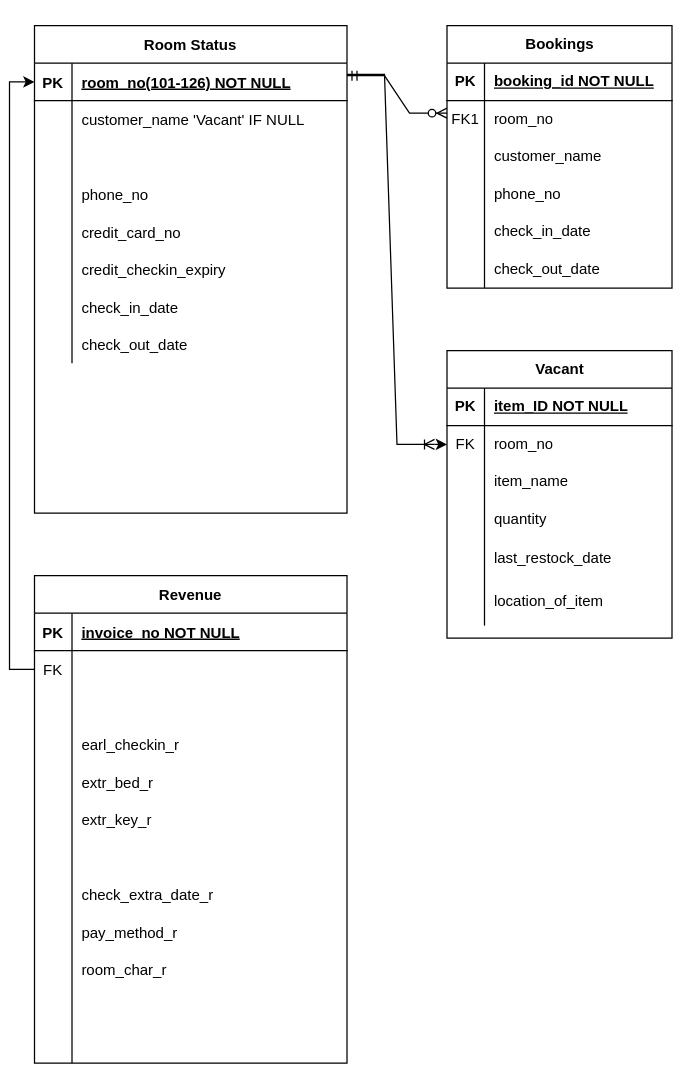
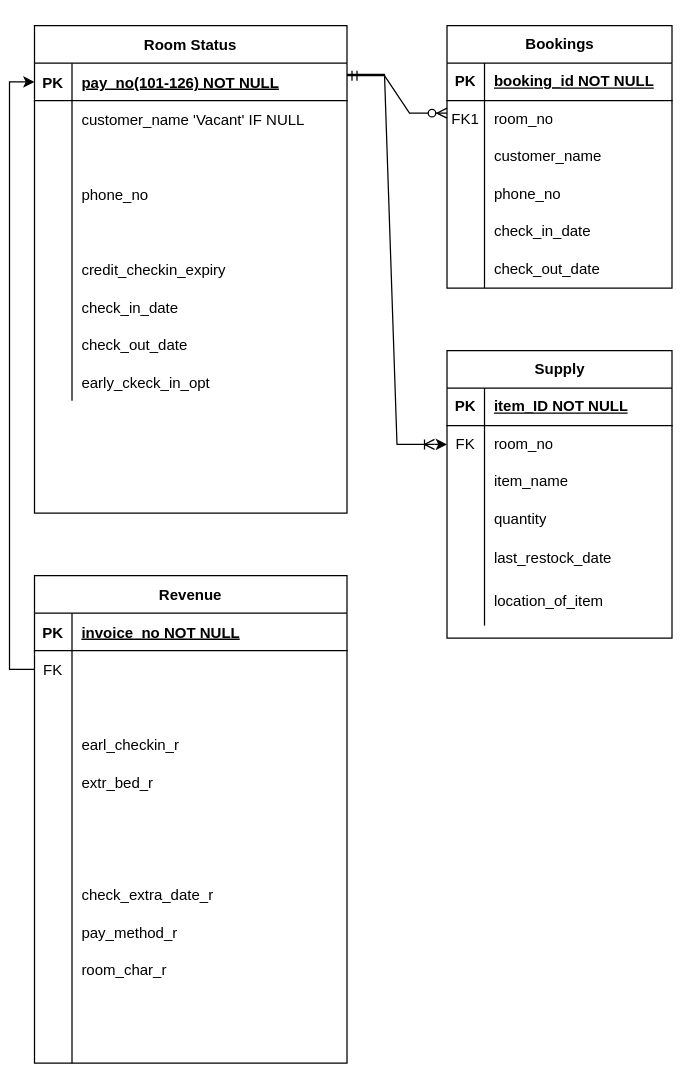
- <mxCell id="5" value="room_no(101-126) NOT NULL" style="shape=partialRectangle;overflow=hidden;connectable=0;fillColor=none;top=0;left=0;bottom=0;right=0;align=left;spacingLeft=6;fontStyle=5;" parent="3" vertex="1"><mxGeometry x="30" width="220" height="30" as="geometry"><mxRectangle width="220" height="30" as="alternateBounds" /></mxGeometry></mxCell>
+ <mxCell id="5" value="pay_no(101-126) NOT NULL" style="shape=partialRectangle;overflow=hidden;connectable=0;fillColor=none;top=0;left=0;bottom=0;right=0;align=left;spacingLeft=6;fontStyle=5;" parent="3" vertex="1"><mxGeometry x="30" width="220" height="30" as="geometry"><mxRectangle width="220" height="30" as="alternateBounds" /></mxGeometry></mxCell>
- <mxCell id="16" value="credit_card_no" style="shape=partialRectangle;overflow=hidden;connectable=0;fillColor=none;top=0;left=0;bottom=0;right=0;align=left;spacingLeft=6;" parent="14" vertex="1"><mxGeometry x="30" width="220" height="30" as="geometry"><mxRectangle width="220" height="30" as="alternateBounds" /></mxGeometry></mxCell>
- <mxCell id="90" value="Vacant" style="shape=table;startSize=30;container=1;collapsible=1;childLayout=tableLayout;fixedRows=1;rowLines=0;fontStyle=1;align=center;resizeLast=1;html=1;" parent="1" vertex="1"><mxGeometry x="350" y="280" width="180" height="230" as="geometry" /></mxCell>
+ <mxCell id="90" value="Supply" style="shape=table;startSize=30;container=1;collapsible=1;childLayout=tableLayout;fixedRows=1;rowLines=0;fontStyle=1;align=center;resizeLast=1;html=1;" parent="1" vertex="1"><mxGeometry x="350" y="280" width="180" height="230" as="geometry" /></mxCell>
+ <mxCell id="28" value="early_ckeck_in_opt" style="shape=partialRectangle;overflow=hidden;connectable=0;fillColor=none;top=0;left=0;bottom=0;right=0;align=left;spacingLeft=6;" parent="26" vertex="1"><mxGeometry x="30" width="220" height="30" as="geometry"><mxRectangle width="220" height="30" as="alternateBounds" /></mxGeometry></mxCell>
- <mxCell id="71" value="extr_key_r" style="shape=partialRectangle;overflow=hidden;connectable=0;fillColor=none;top=0;left=0;bottom=0;right=0;align=left;spacingLeft=6;" parent="69" vertex="1"><mxGeometry x="30" width="220" height="30" as="geometry"><mxRectangle width="220" height="30" as="alternateBounds" /></mxGeometry></mxCell>
